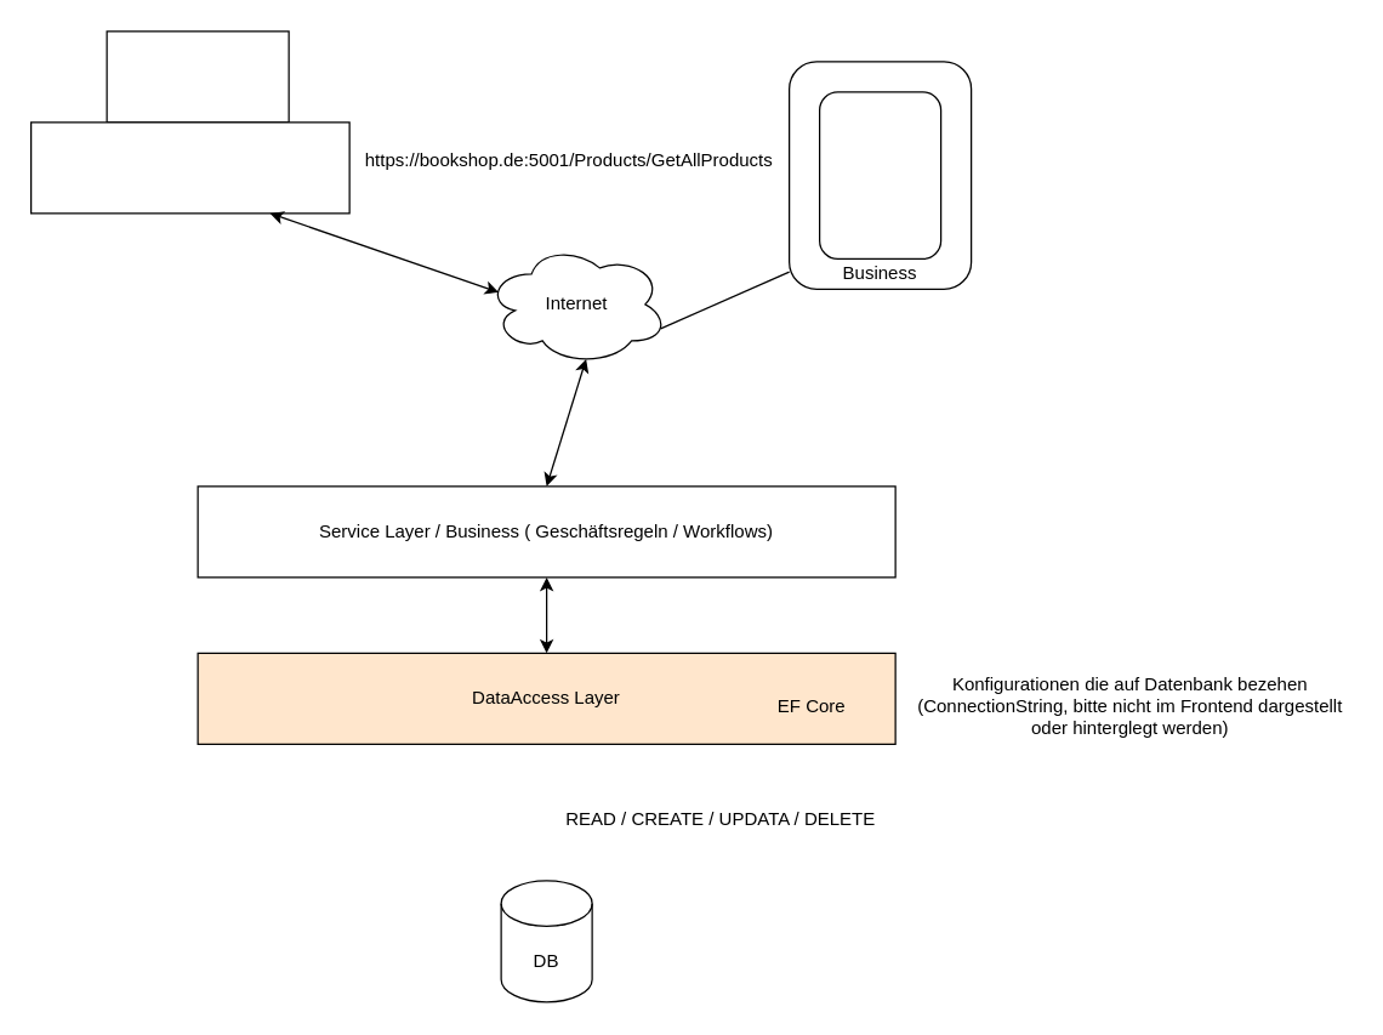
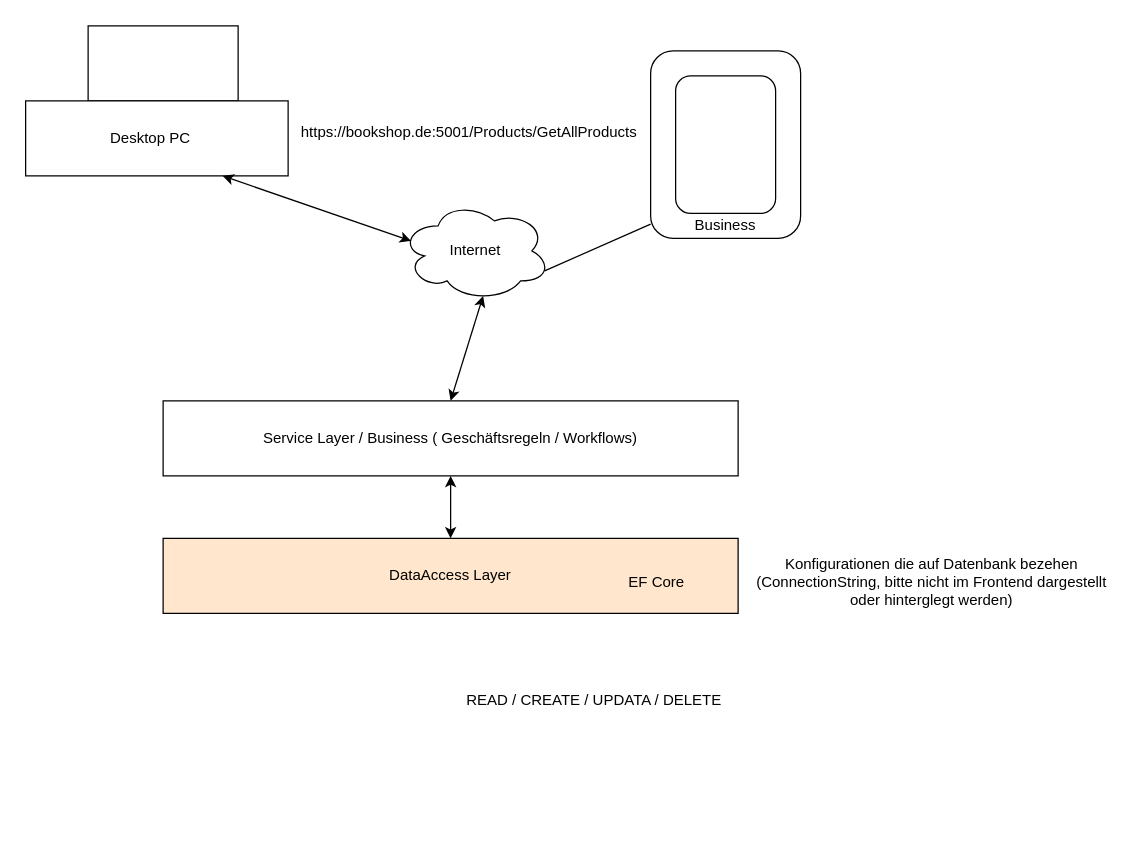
+ <mxCell id="11" value="Desktop PC" style="text;html=1;strokeColor=none;fillColor=none;align=center;verticalAlign=middle;whiteSpace=wrap;rounded=0;" vertex="1" parent="1"><mxGeometry x="60" y="100" width="120" height="20" as="geometry" /></mxCell>
- <mxCell id="4" value="EF Core" style="text;html=1;strokeColor=none;fillColor=none;align=center;verticalAlign=middle;whiteSpace=wrap;rounded=0;" vertex="1" parent="1"><mxGeometry x="500" y="450" width="70" height="30" as="geometry" /></mxCell>
+ <mxCell id="4" value="EF Core" style="text;html=1;strokeColor=none;fillColor=none;align=center;verticalAlign=middle;whiteSpace=wrap;rounded=0;" vertex="1" parent="1"><mxGeometry x="490" y="450" width="70" height="30" as="geometry" /></mxCell>
- <mxCell id="5" value="READ / CREATE / UPDATA / DELETE" style="text;html=1;strokeColor=none;fillColor=none;align=center;verticalAlign=middle;whiteSpace=wrap;rounded=0;" vertex="1" parent="1"><mxGeometry x="320" y="530" width="310" height="20" as="geometry" /></mxCell>
+ <mxCell id="5" value="READ / CREATE / UPDATA / DELETE" style="text;html=1;strokeColor=none;fillColor=none;align=center;verticalAlign=middle;whiteSpace=wrap;rounded=0;" vertex="1" parent="1"><mxGeometry x="320" y="550" width="310" height="20" as="geometry" /></mxCell>
- <mxCell id="2" value="DB" style="shape=cylinder3;whiteSpace=wrap;html=1;boundedLbl=1;backgroundOutline=1;size=15;" vertex="1" parent="1"><mxGeometry x="330" y="580" width="60" height="80" as="geometry" /></mxCell>
